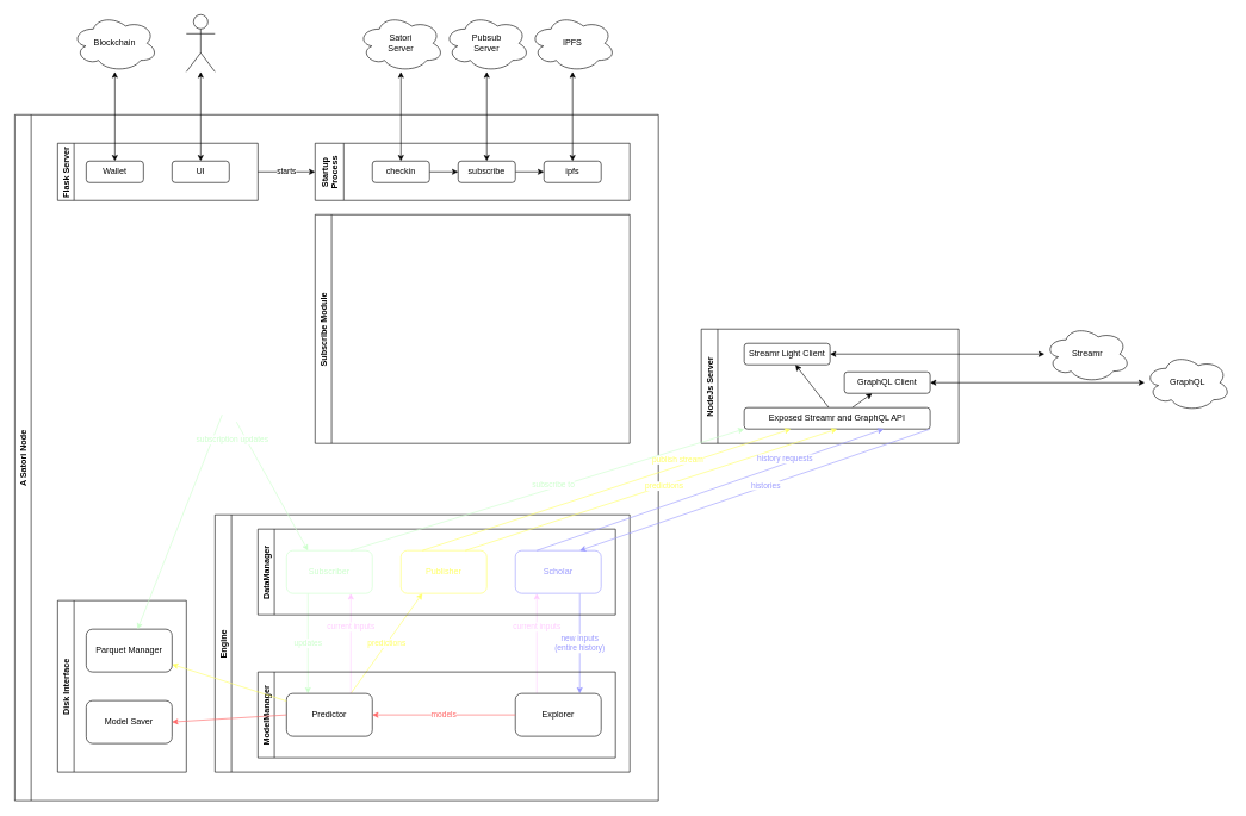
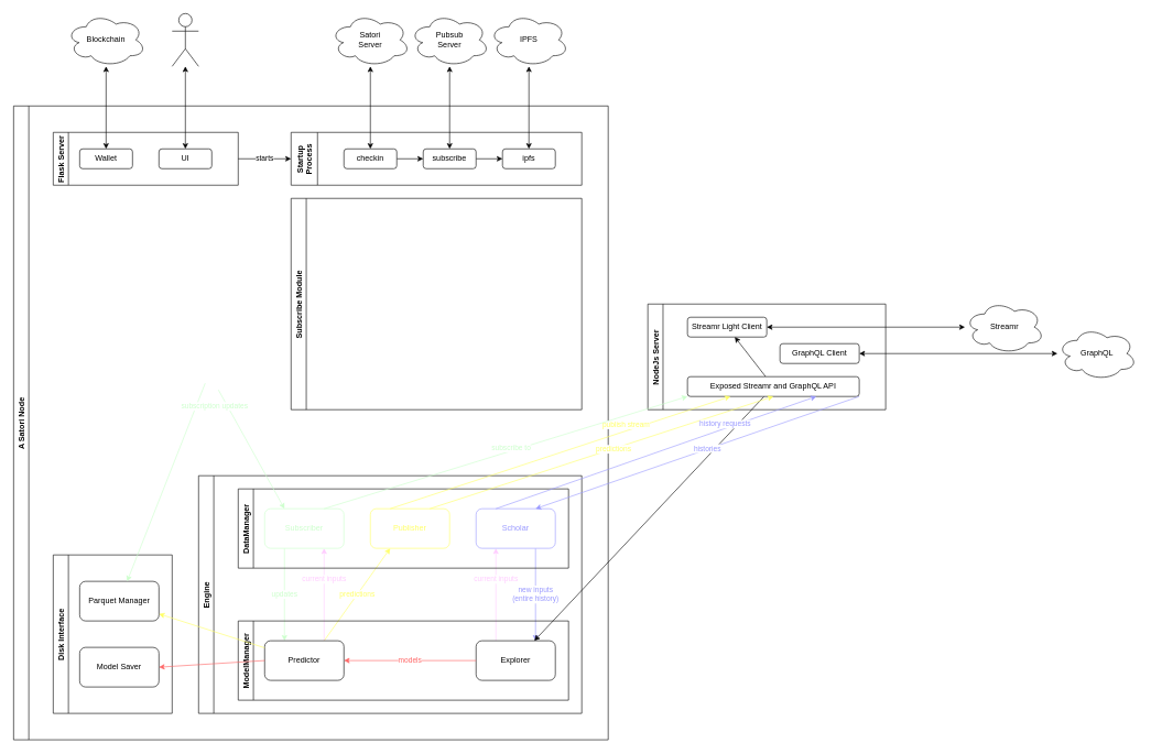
- <mxCell id="48" style="edgeStyle=none;html=1;" parent="45" source="49" target="50" edge="1"><mxGeometry relative="1" as="geometry" /></mxCell>
+ <mxCell id="48" style="edgeStyle=none;html=1;" parent="45" source="49" target="15" edge="1"><mxGeometry relative="1" as="geometry" /></mxCell>
